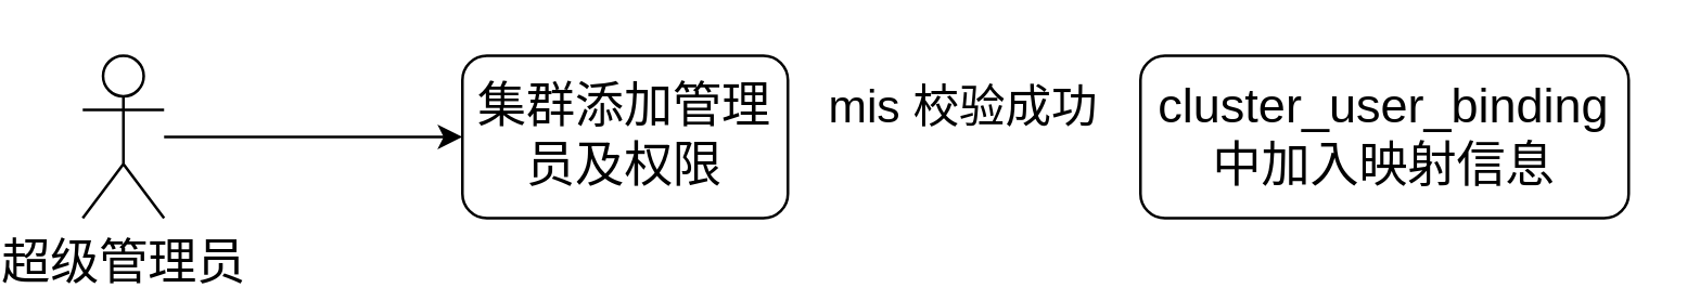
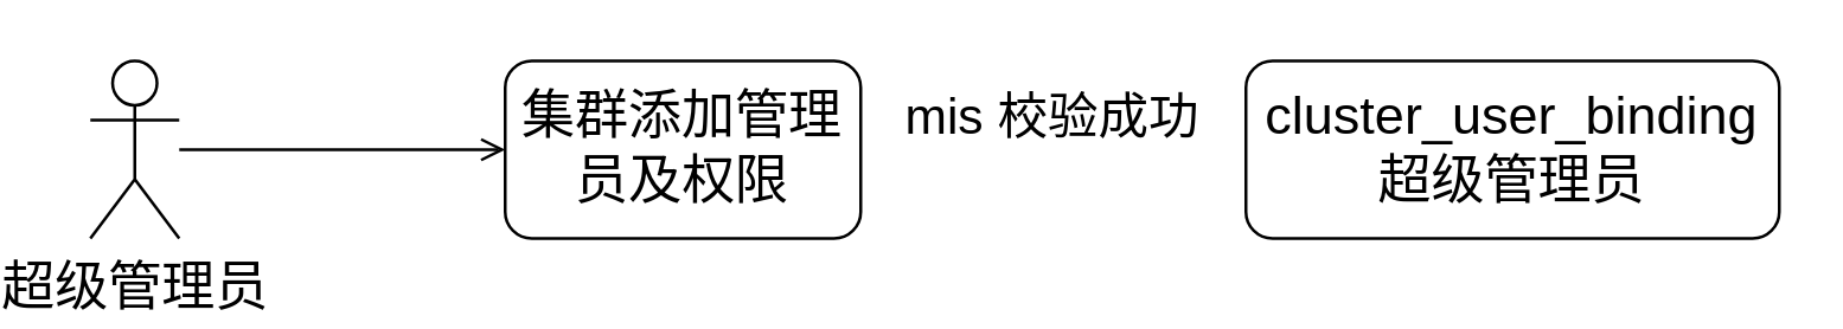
- <mxCell id="2" style="edgeStyle=orthogonalEdgeStyle;rounded=0;orthogonalLoop=1;jettySize=auto;html=1;entryX=0;entryY=0.5;entryDx=0;entryDy=0;" edge="1" parent="1" source="3" target="4"><mxGeometry relative="1" as="geometry" /></mxCell>
+ <mxCell id="2" style="edgeStyle=orthogonalEdgeStyle;rounded=0;orthogonalLoop=1;jettySize=auto;html=1;entryX=0;entryY=0.5;entryDx=0;entryDy=0;endArrow=open;" edge="1" parent="1" source="3" target="4"><mxGeometry relative="1" as="geometry" /></mxCell>
- <mxCell id="5" value="&lt;font style=&quot;font-size: 18px&quot;&gt;cluster_user_binding 中加入映射信息&lt;/font&gt;" style="rounded=1;whiteSpace=wrap;html=1;" vertex="1" parent="1"><mxGeometry x="410" y="20" width="180" height="60" as="geometry" /></mxCell>
+ <mxCell id="5" value="&lt;font style=&quot;font-size: 18px&quot;&gt;cluster_user_binding 超级管理员&lt;/font&gt;" style="rounded=1;whiteSpace=wrap;html=1;" vertex="1" parent="1"><mxGeometry x="410" y="20" width="180" height="60" as="geometry" /></mxCell>
